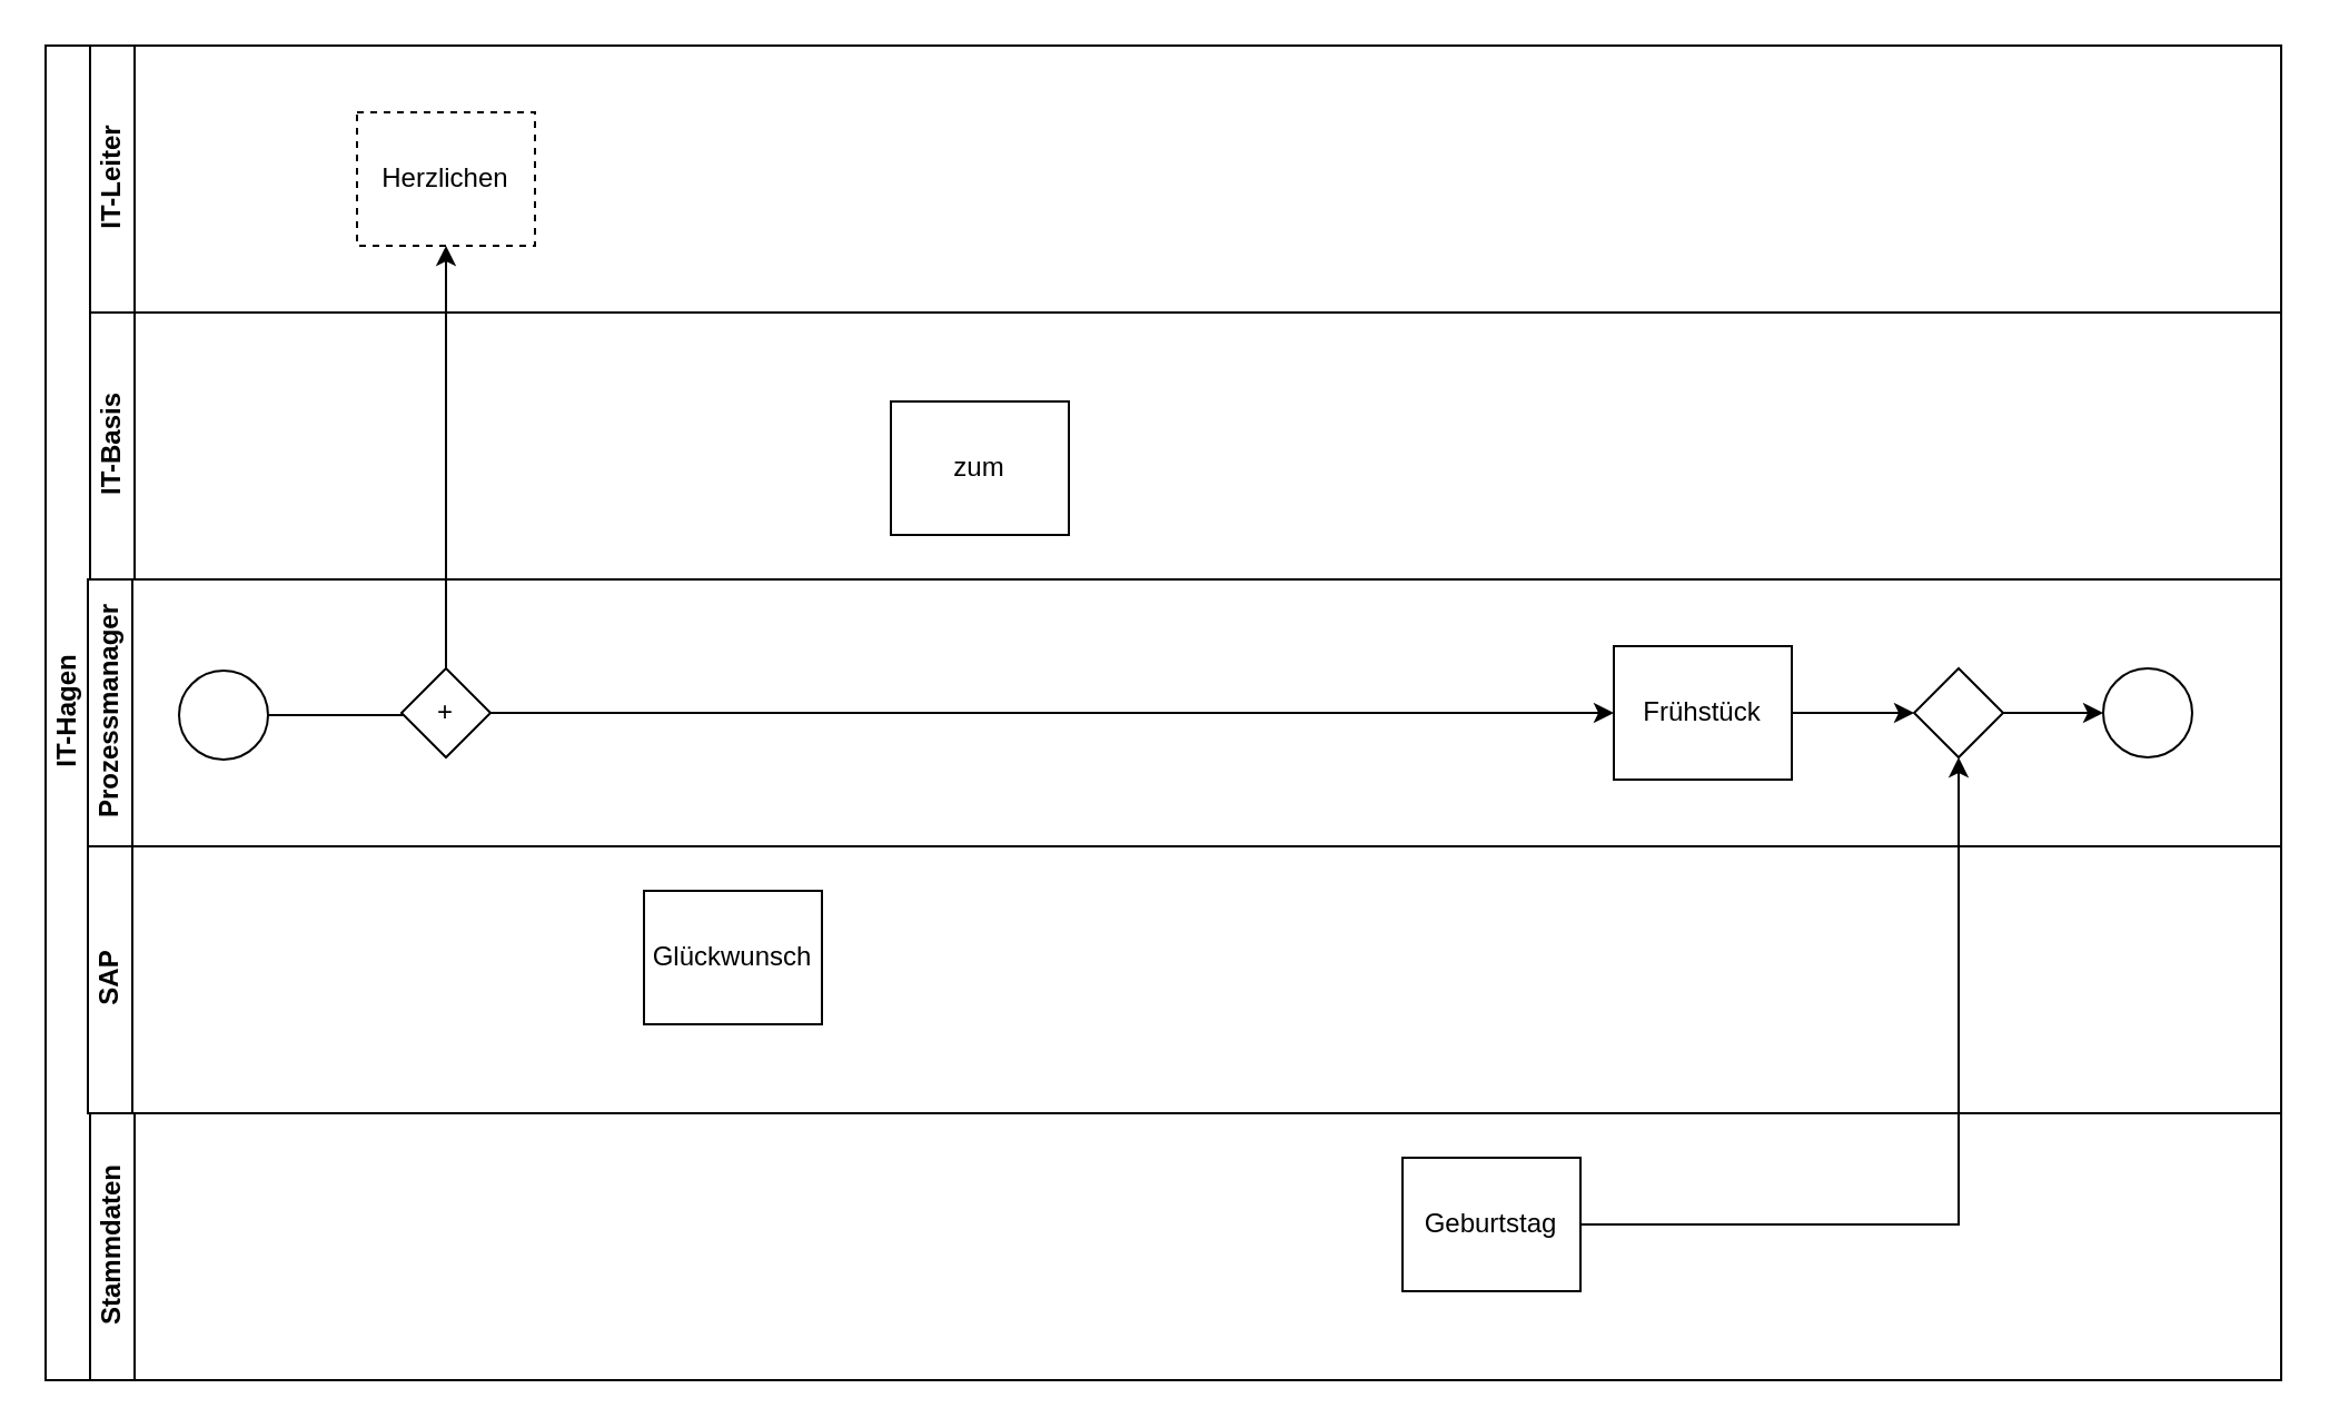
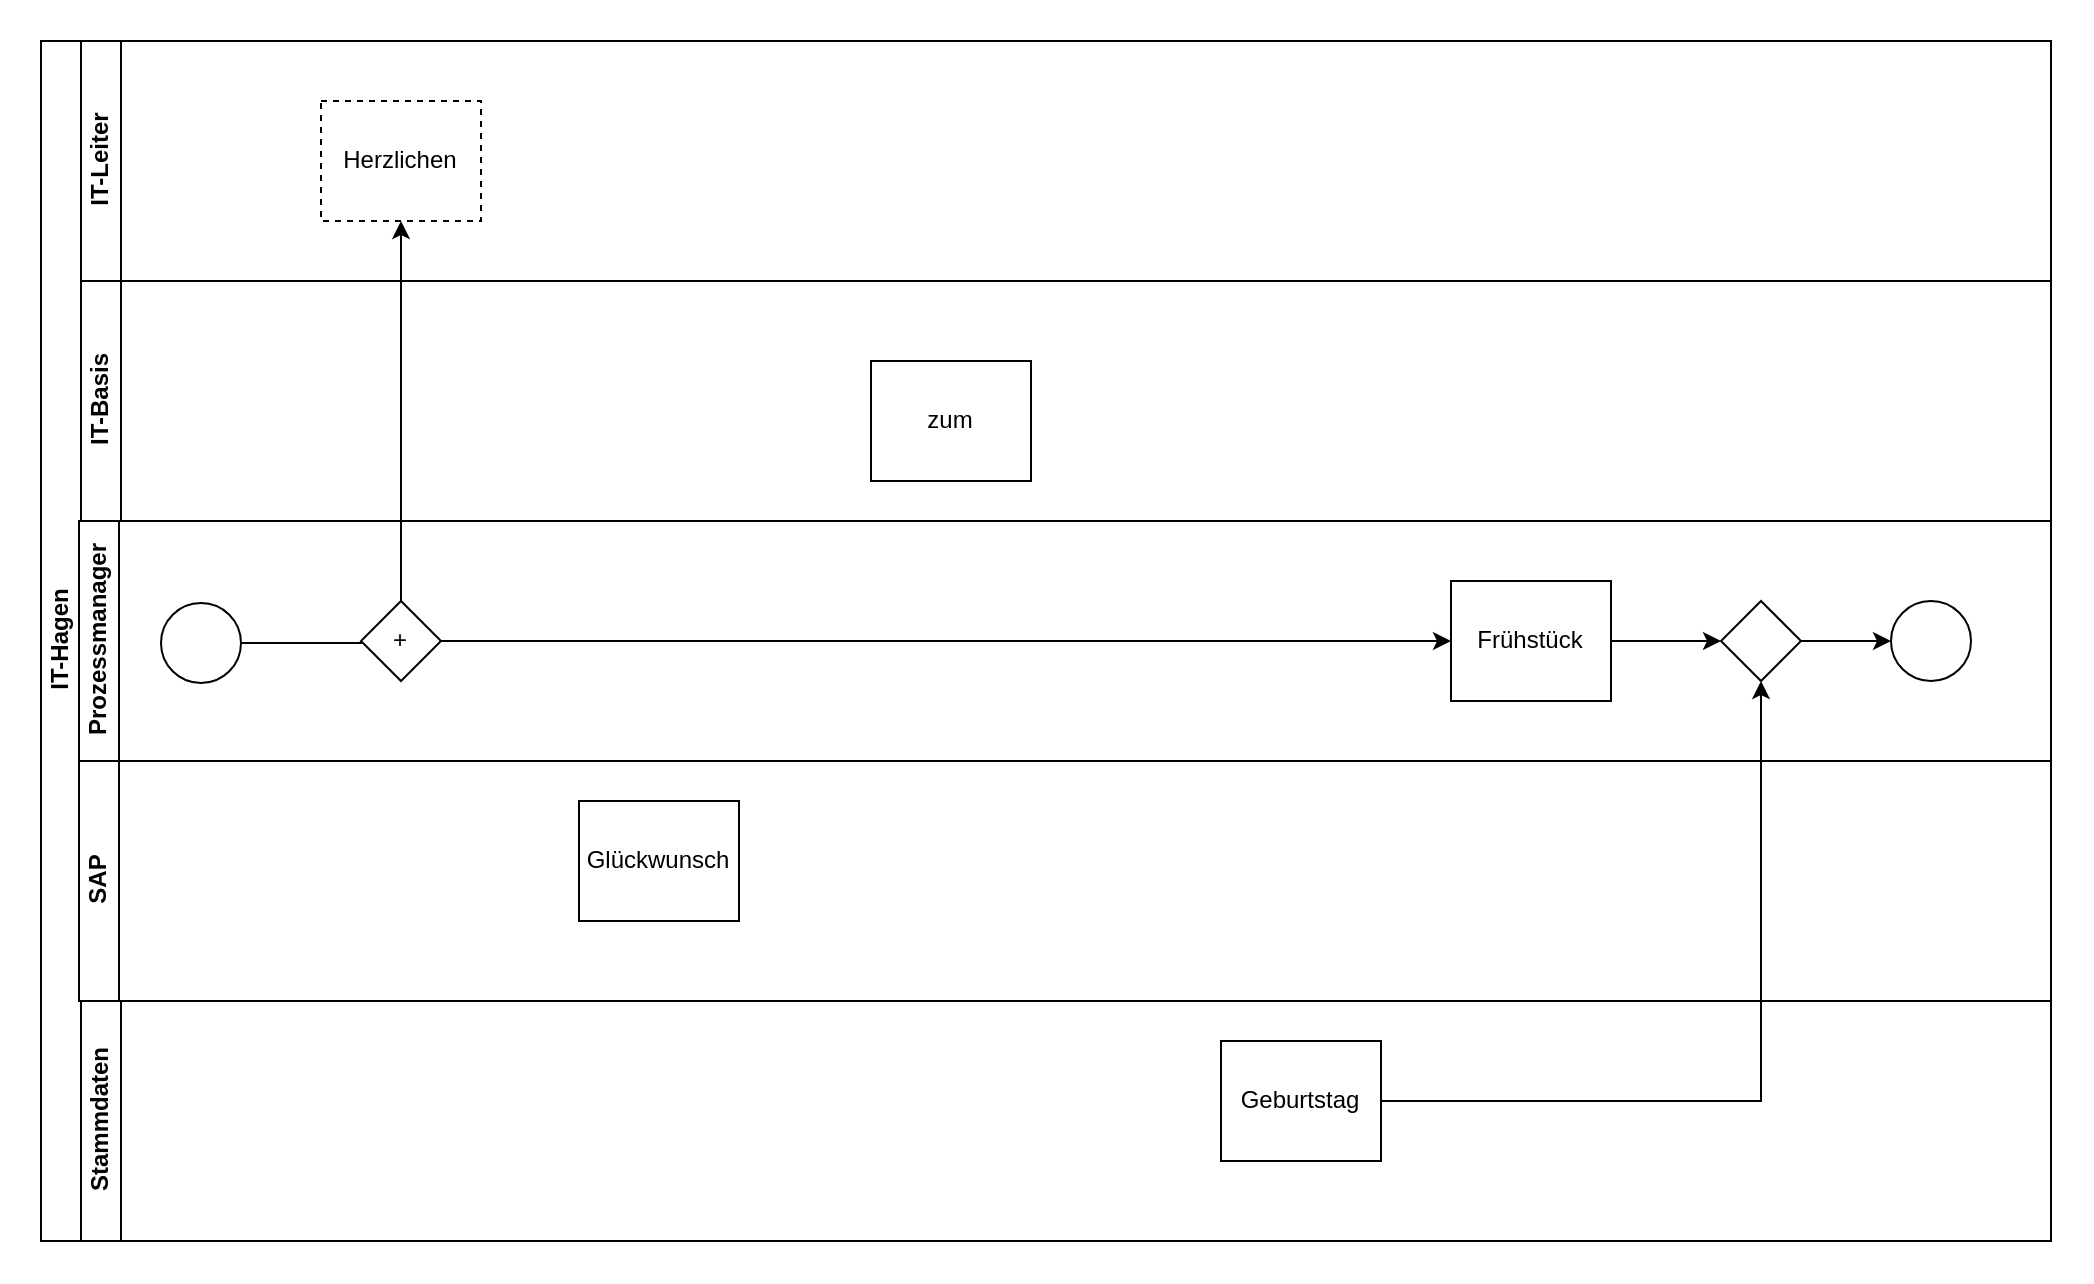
- <mxCell id="16" value="zum" style="rounded=0;whiteSpace=wrap;html=1;fontFamily=Helvetica;fontSize=12;fontColor=#000000;align=center;" parent="15" vertex="1"><mxGeometry x="360" y="40" width="80" height="60" as="geometry" /></mxCell>
+ <mxCell id="16" value="zum" style="rounded=0;whiteSpace=wrap;html=1;fontFamily=Helvetica;fontSize=12;fontColor=#000000;align=center;" parent="15" vertex="1"><mxGeometry x="395" y="40" width="80" height="60" as="geometry" /></mxCell>
- <mxCell id="20" value="Geburtstag" style="rounded=0;whiteSpace=wrap;html=1;fontFamily=Helvetica;fontSize=12;fontColor=#000000;align=center;" parent="19" vertex="1"><mxGeometry x="590" y="20" width="80" height="60" as="geometry" /></mxCell>
+ <mxCell id="20" value="Geburtstag" style="rounded=0;whiteSpace=wrap;html=1;fontFamily=Helvetica;fontSize=12;fontColor=#000000;align=center;" parent="19" vertex="1"><mxGeometry x="570" y="20" width="80" height="60" as="geometry" /></mxCell>
